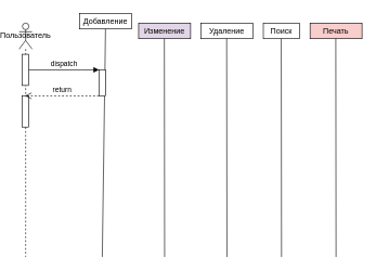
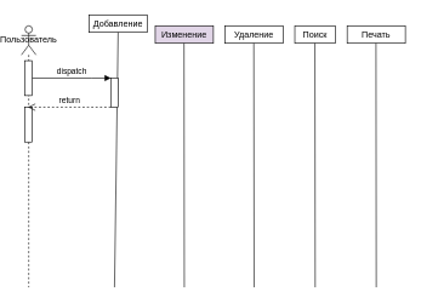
- <mxCell id="6" value="Печать" style="rounded=0;whiteSpace=wrap;html=1;fillColor=#f8cecc;" parent="1" vertex="1"><mxGeometry x="468" y="35" width="80" height="24" as="geometry" /></mxCell>
+ <mxCell id="6" value="Печать" style="rounded=0;whiteSpace=wrap;html=1;" parent="1" vertex="1"><mxGeometry x="468" y="35" width="80" height="24" as="geometry" /></mxCell>
